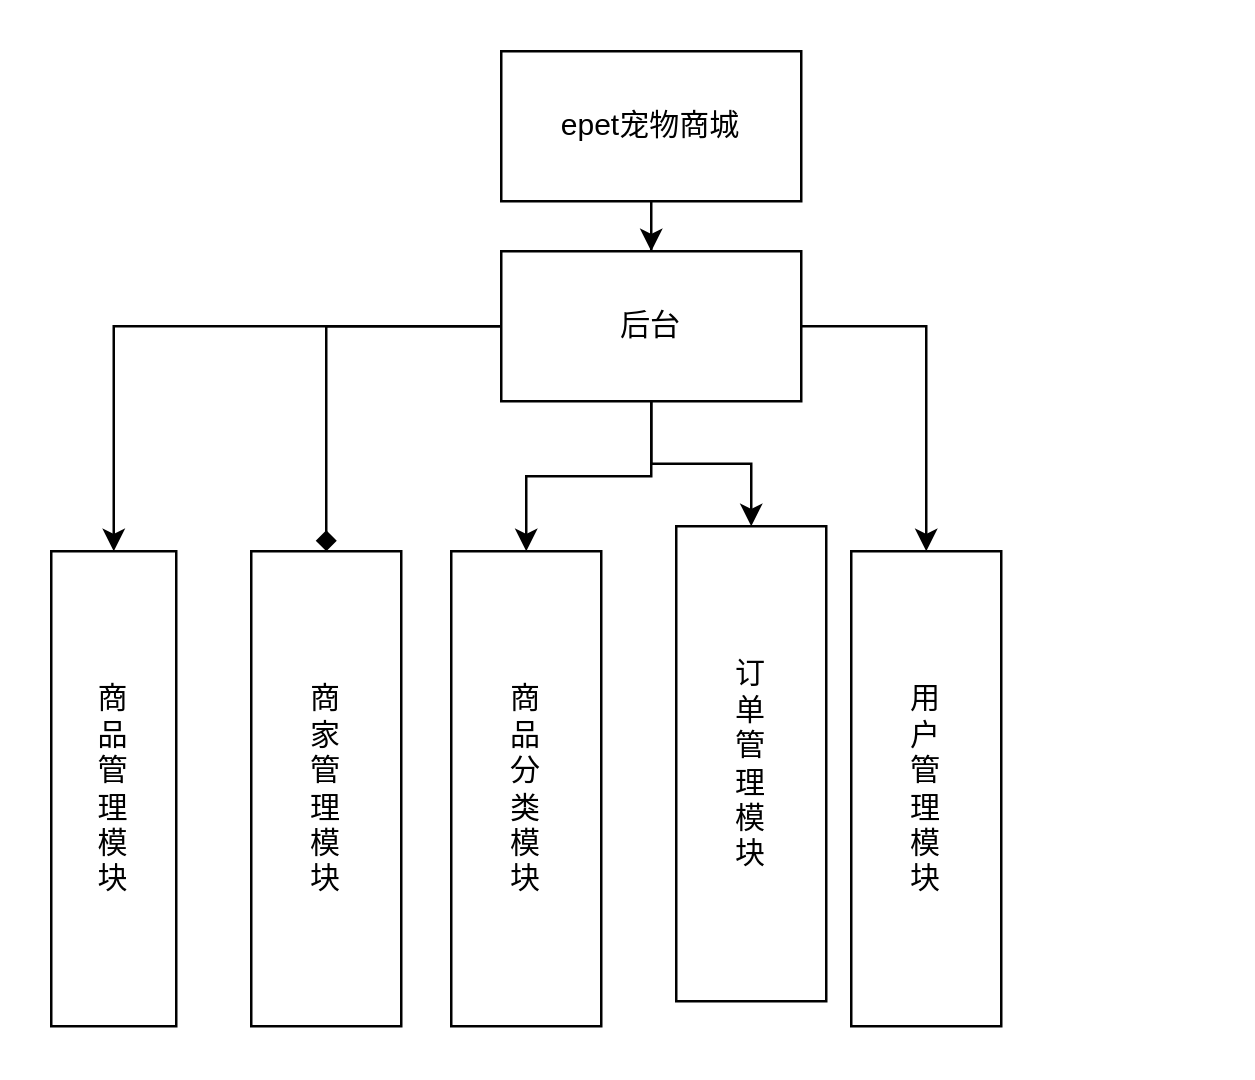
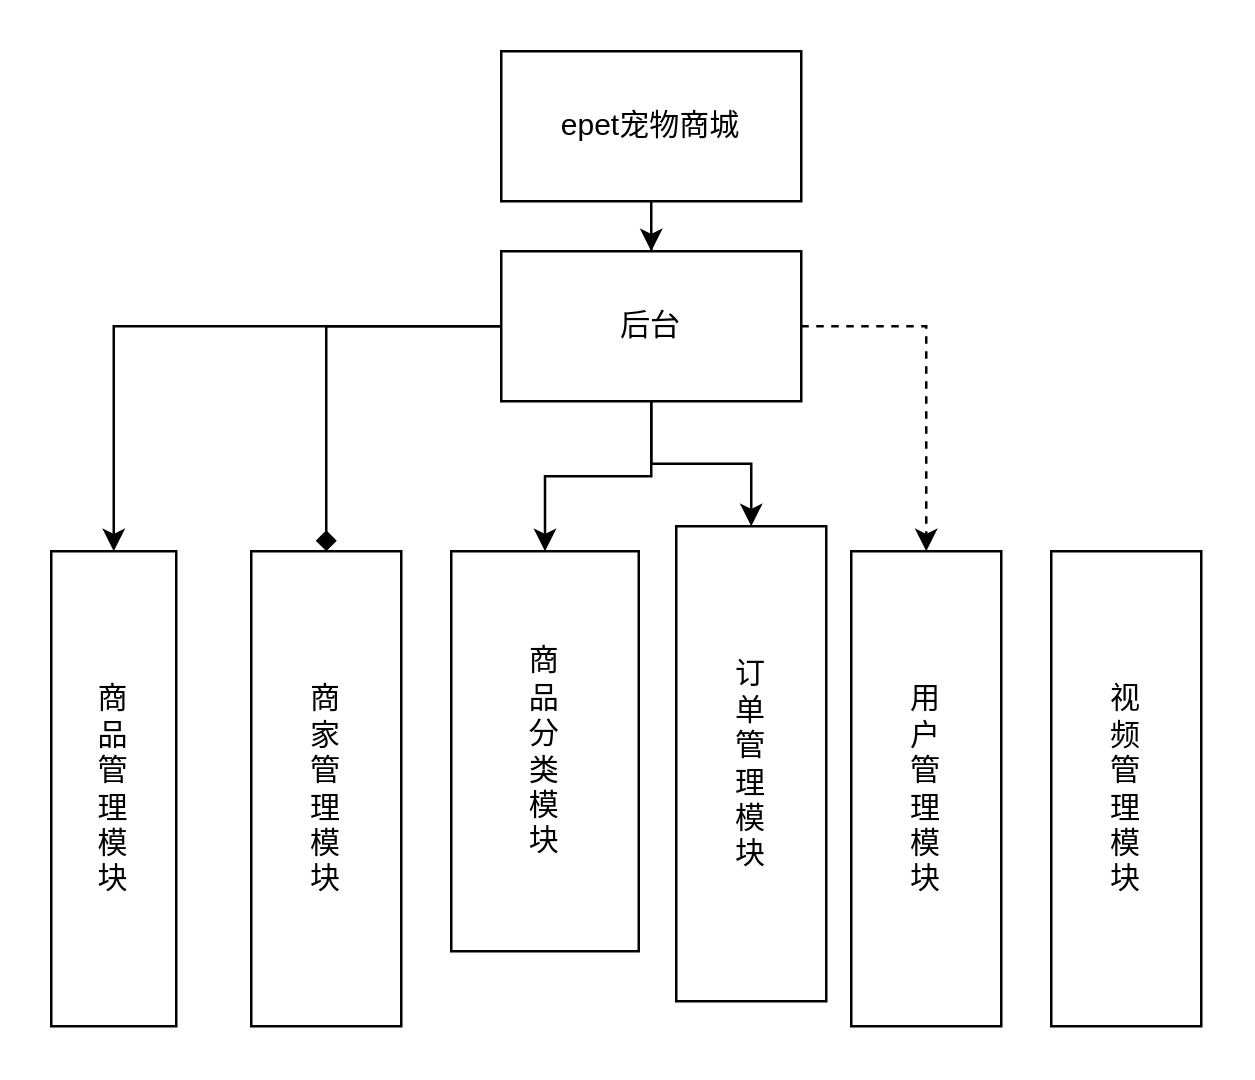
- <mxCell id="4" style="edgeStyle=orthogonalEdgeStyle;rounded=0;orthogonalLoop=1;jettySize=auto;html=1;" edge="1" parent="1" source="7" target="14"><mxGeometry relative="1" as="geometry" /></mxCell>
+ <mxCell id="4" style="edgeStyle=orthogonalEdgeStyle;rounded=0;orthogonalLoop=1;jettySize=auto;html=1;dashed=1;" edge="1" parent="1" source="7" target="14"><mxGeometry relative="1" as="geometry" /></mxCell>
- <mxCell id="12" value="商&lt;br&gt;品&lt;br&gt;分&lt;br&gt;类&lt;br&gt;模&lt;br&gt;块" style="rounded=0;whiteSpace=wrap;html=1;" vertex="1" parent="1"><mxGeometry x="180" y="220" width="60" height="190" as="geometry" /></mxCell>
+ <mxCell id="12" value="商&lt;br&gt;品&lt;br&gt;分&lt;br&gt;类&lt;br&gt;模&lt;br&gt;块" style="rounded=0;whiteSpace=wrap;html=1;" vertex="1" parent="1"><mxGeometry x="180" y="220" width="75" height="160" as="geometry" /></mxCell>
+ <mxCell id="15" value="视&lt;br&gt;频&lt;br&gt;管&lt;br&gt;理&lt;br&gt;模&lt;br&gt;块" style="rounded=0;whiteSpace=wrap;html=1;" vertex="1" parent="1"><mxGeometry x="420" y="220" width="60" height="190" as="geometry" /></mxCell>
